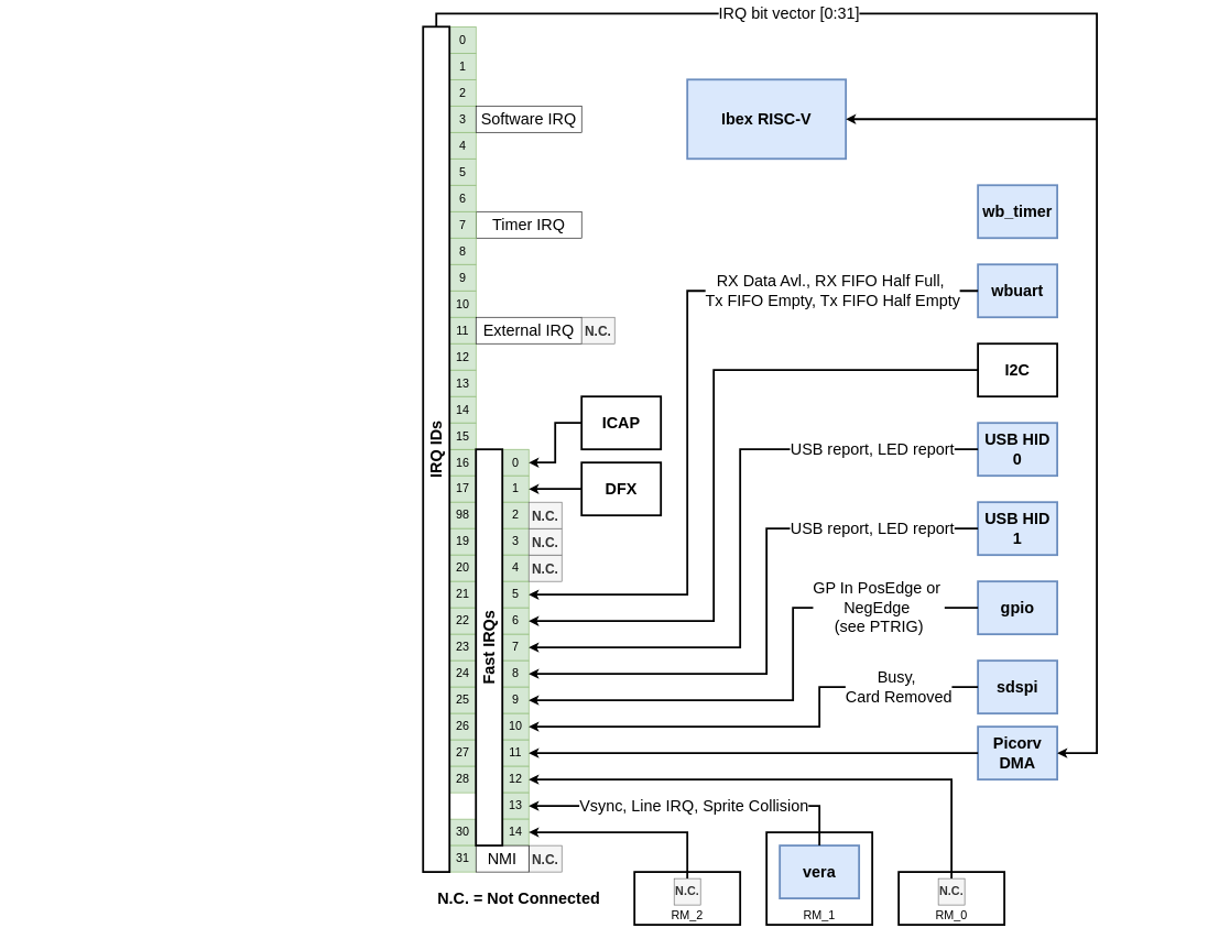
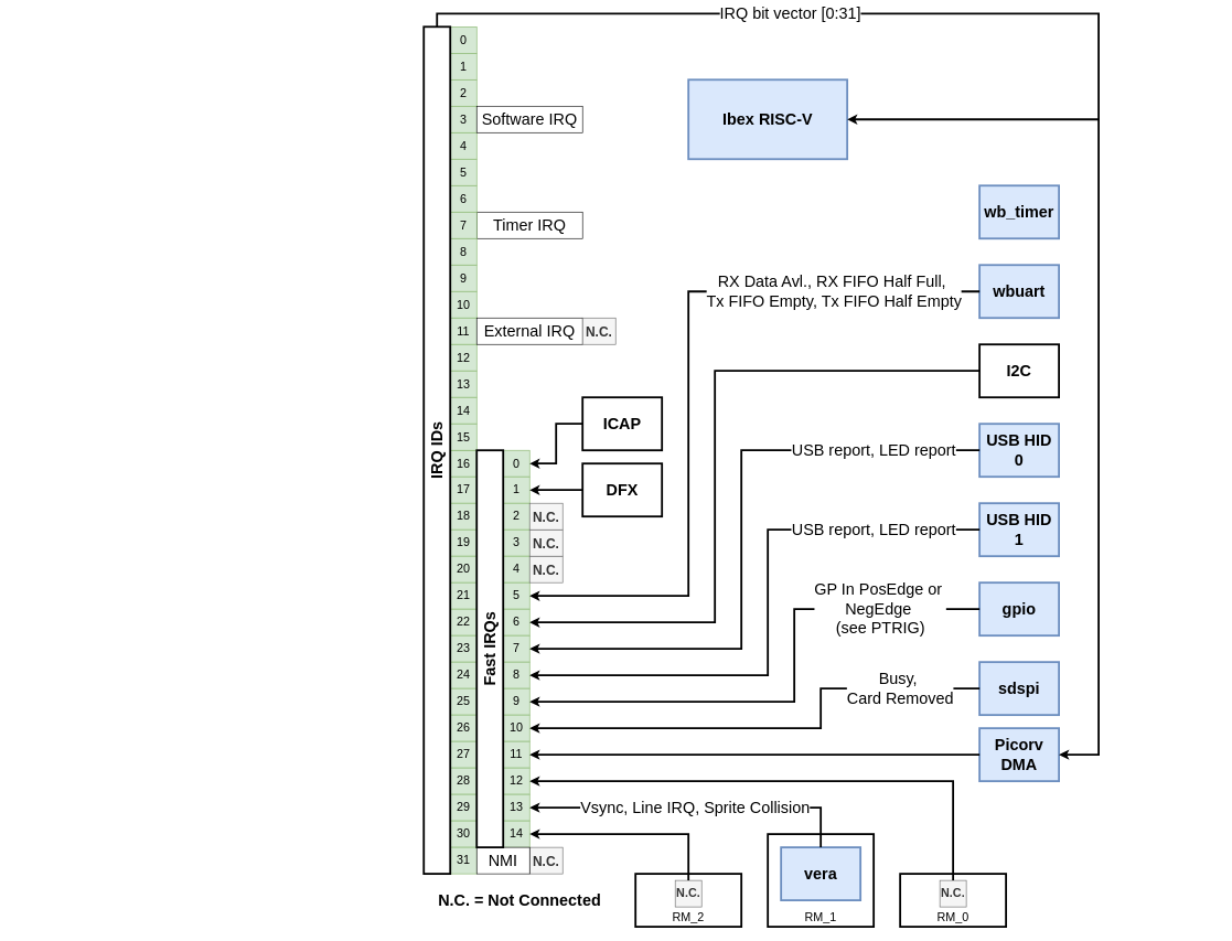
- <mxCell id="20" value="98" style="rounded=0;whiteSpace=wrap;html=1;fontSize=18;container=0;fillColor=#d5e8d4;strokeColor=#82b366;" parent="1" vertex="1"><mxGeometry x="680" y="760" width="40" height="40" as="geometry" /></mxCell>
+ <mxCell id="20" value="18" style="rounded=0;whiteSpace=wrap;html=1;fontSize=18;container=0;fillColor=#d5e8d4;strokeColor=#82b366;" parent="1" vertex="1"><mxGeometry x="680" y="760" width="40" height="40" as="geometry" /></mxCell>
+ <mxCell id="31" value="29" style="rounded=0;whiteSpace=wrap;html=1;fontSize=18;container=0;fillColor=#d5e8d4;strokeColor=#82b366;" parent="1" vertex="1"><mxGeometry x="680" y="1200" width="40" height="40" as="geometry" /></mxCell>
